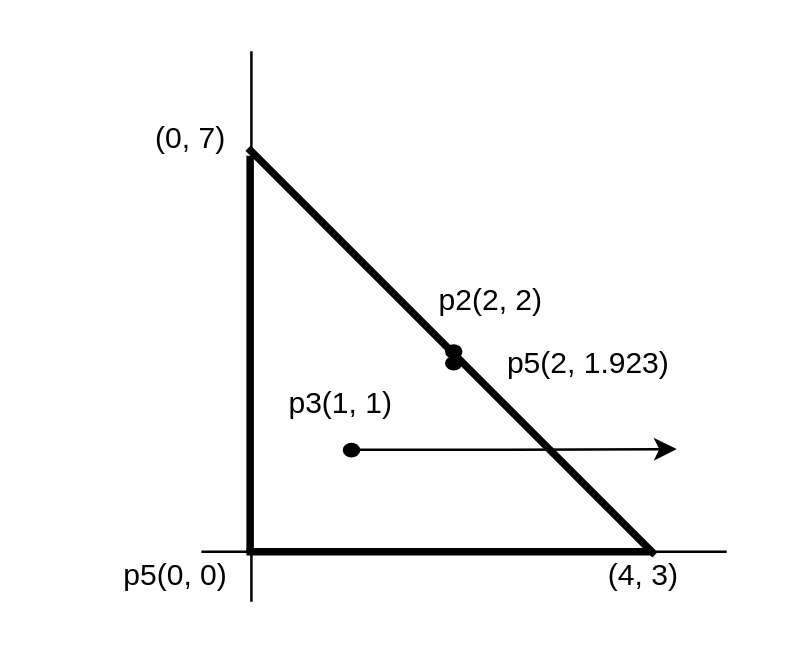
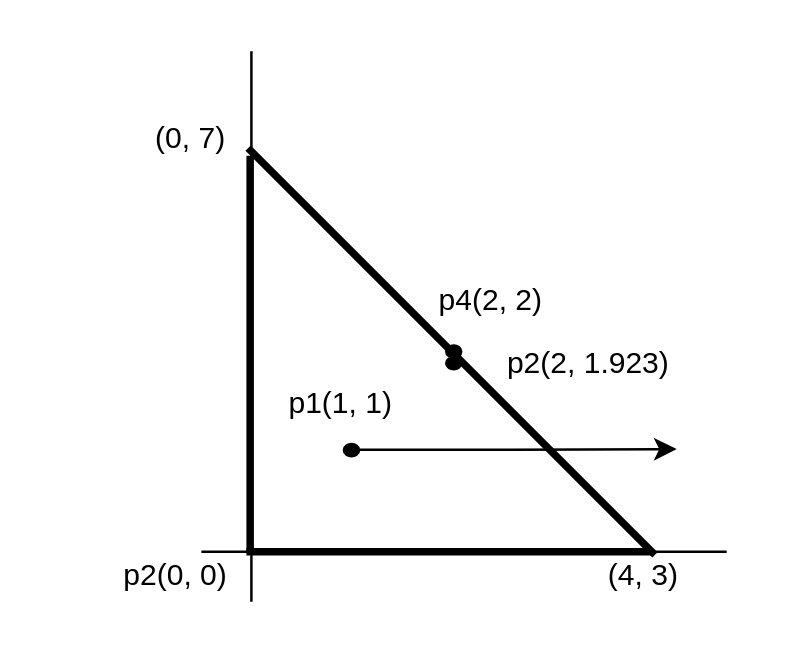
- <mxCell id="9" value="p2(2, 2)" style="text;html=1;strokeColor=none;fillColor=none;align=center;verticalAlign=middle;whiteSpace=wrap;rounded=0;" parent="1" vertex="1"><mxGeometry x="166" y="105" width="60" height="30" as="geometry" /></mxCell>
+ <mxCell id="9" value="p4(2, 2)" style="text;html=1;strokeColor=none;fillColor=none;align=center;verticalAlign=middle;whiteSpace=wrap;rounded=0;" parent="1" vertex="1"><mxGeometry x="166" y="105" width="60" height="30" as="geometry" /></mxCell>
- <mxCell id="10" value="p5(2, 1.923)" style="text;html=1;strokeColor=none;fillColor=none;align=center;verticalAlign=middle;whiteSpace=wrap;rounded=0;" parent="1" vertex="1"><mxGeometry x="182.88" y="129.69" width="103.86" height="30" as="geometry" /></mxCell>
+ <mxCell id="10" value="p2(2, 1.923)" style="text;html=1;strokeColor=none;fillColor=none;align=center;verticalAlign=middle;whiteSpace=wrap;rounded=0;" parent="1" vertex="1"><mxGeometry x="182.88" y="129.69" width="103.86" height="30" as="geometry" /></mxCell>
- <mxCell id="8" value="p3(1, 1)" style="text;html=1;strokeColor=none;fillColor=none;align=center;verticalAlign=middle;whiteSpace=wrap;rounded=0;" parent="1" vertex="1"><mxGeometry x="106" y="146.13" width="60" height="30" as="geometry" /></mxCell>
+ <mxCell id="8" value="p1(1, 1)" style="text;html=1;strokeColor=none;fillColor=none;align=center;verticalAlign=middle;whiteSpace=wrap;rounded=0;" parent="1" vertex="1"><mxGeometry x="106" y="146.13" width="60" height="30" as="geometry" /></mxCell>
- <mxCell id="7" value="p5(0, 0)" style="text;html=1;strokeColor=none;fillColor=none;align=center;verticalAlign=middle;whiteSpace=wrap;rounded=0;" parent="1" vertex="1"><mxGeometry x="40.25" y="215" width="60" height="30" as="geometry" /></mxCell>
+ <mxCell id="7" value="p2(0, 0)" style="text;html=1;strokeColor=none;fillColor=none;align=center;verticalAlign=middle;whiteSpace=wrap;rounded=0;" parent="1" vertex="1"><mxGeometry x="40.25" y="215" width="60" height="30" as="geometry" /></mxCell>
